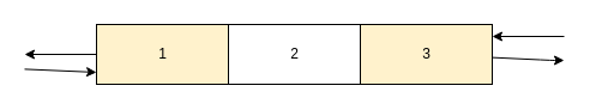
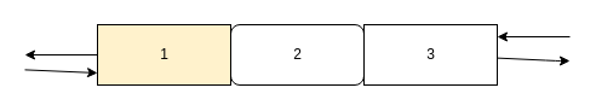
- <mxCell id="2" value="2" style="html=1;" vertex="1" parent="1"><mxGeometry x="190" y="20" width="110" height="50" as="geometry" /></mxCell>
+ <mxCell id="2" value="2" style="html=1;rounded=1;" vertex="1" parent="1"><mxGeometry x="190" y="20" width="110" height="50" as="geometry" /></mxCell>
- <mxCell id="4" value="3" style="html=1;fillColor=#fff2cc;" vertex="1" parent="1"><mxGeometry x="300" y="20" width="110" height="50" as="geometry" /></mxCell>
+ <mxCell id="4" value="3" style="html=1;" vertex="1" parent="1"><mxGeometry x="300" y="20" width="110" height="50" as="geometry" /></mxCell>
